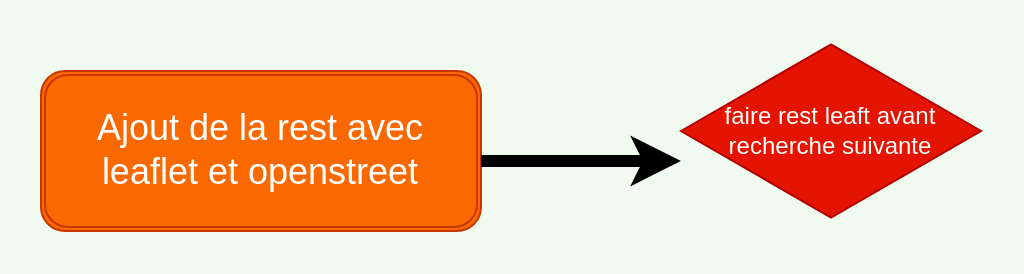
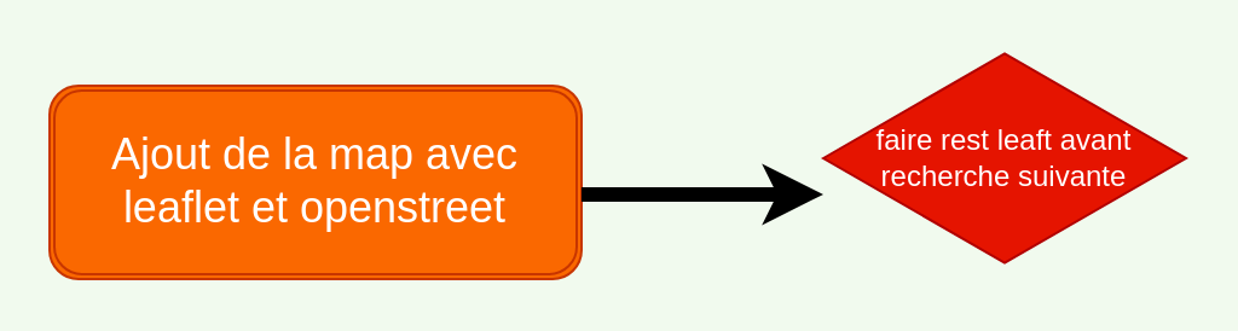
- <mxCell id="2" value="&lt;meta charset=&quot;utf-8&quot; style=&quot;font-size: 18px;&quot;&gt;&lt;span style=&quot;color: rgb(255, 255, 255); font-family: helvetica; font-size: 18px; font-style: normal; font-weight: 400; letter-spacing: normal; text-align: center; text-indent: 0px; text-transform: none; word-spacing: 0px; display: inline; float: none;&quot;&gt;Ajout de la rest avec leaflet et openstreet&lt;/span&gt;" style="shape=ext;double=1;rounded=1;whiteSpace=wrap;html=1;sketch=0;strokeColor=#C73500;fillColor=#fa6800;fontColor=#ffffff;fontSize=18;labelBackgroundColor=none;" parent="1" vertex="1"><mxGeometry x="20" y="35" width="220" height="80" as="geometry" /></mxCell>
+ <mxCell id="2" value="&lt;meta charset=&quot;utf-8&quot; style=&quot;font-size: 18px;&quot;&gt;&lt;span style=&quot;color: rgb(255, 255, 255); font-family: helvetica; font-size: 18px; font-style: normal; font-weight: 400; letter-spacing: normal; text-align: center; text-indent: 0px; text-transform: none; word-spacing: 0px; display: inline; float: none;&quot;&gt;Ajout de la map avec leaflet et openstreet&lt;/span&gt;" style="shape=ext;double=1;rounded=1;whiteSpace=wrap;html=1;sketch=0;strokeColor=#C73500;fillColor=#fa6800;fontColor=#ffffff;fontSize=18;labelBackgroundColor=none;" parent="1" vertex="1"><mxGeometry x="20" y="35" width="220" height="80" as="geometry" /></mxCell>
